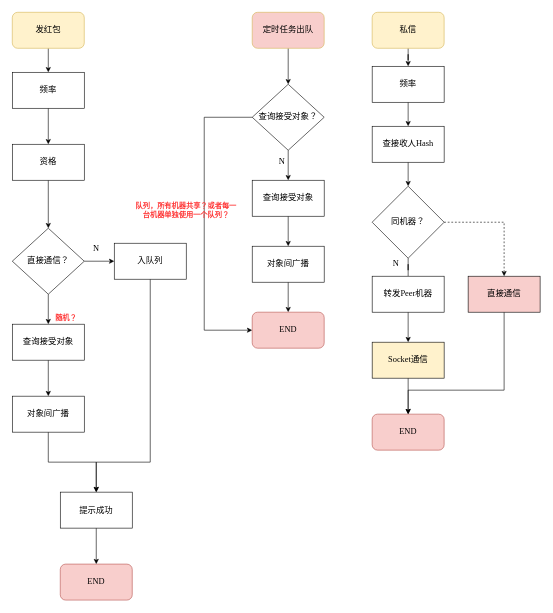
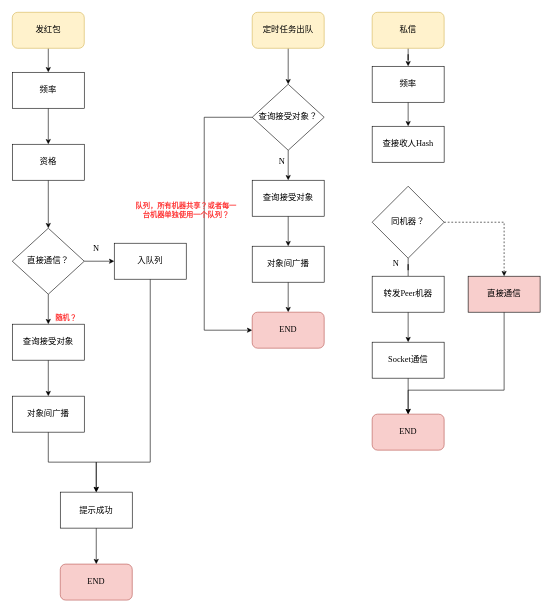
- <mxCell id="19" value="定时任务出队" style="rounded=1;whiteSpace=wrap;html=1;fontFamily=Times New Roman;fontSize=14;fillColor=#f8cecc;strokeColor=#d6b656;" parent="1" vertex="1"><mxGeometry x="420" y="20" width="120" height="60" as="geometry" /></mxCell>
+ <mxCell id="19" value="定时任务出队" style="rounded=1;whiteSpace=wrap;html=1;fontFamily=Times New Roman;fontSize=14;fillColor=#fff2cc;strokeColor=#d6b656;" parent="1" vertex="1"><mxGeometry x="420" y="20" width="120" height="60" as="geometry" /></mxCell>
- <mxCell id="32" value="" style="edgeStyle=orthogonalEdgeStyle;rounded=0;orthogonalLoop=1;jettySize=auto;html=1;fontFamily=Times New Roman;fontSize=14;" parent="1" source="33" target="36" edge="1"><mxGeometry relative="1" as="geometry" /></mxCell>
- <mxCell id="41" value="Socket通信" style="rounded=0;whiteSpace=wrap;html=1;fontFamily=Times New Roman;fontSize=14;fillColor=#fff2cc;" parent="1" vertex="1"><mxGeometry x="620" y="570" width="120" height="60" as="geometry" /></mxCell>
+ <mxCell id="41" value="Socket通信" style="rounded=0;whiteSpace=wrap;html=1;fontFamily=Times New Roman;fontSize=14;" parent="1" vertex="1"><mxGeometry x="620" y="570" width="120" height="60" as="geometry" /></mxCell>
